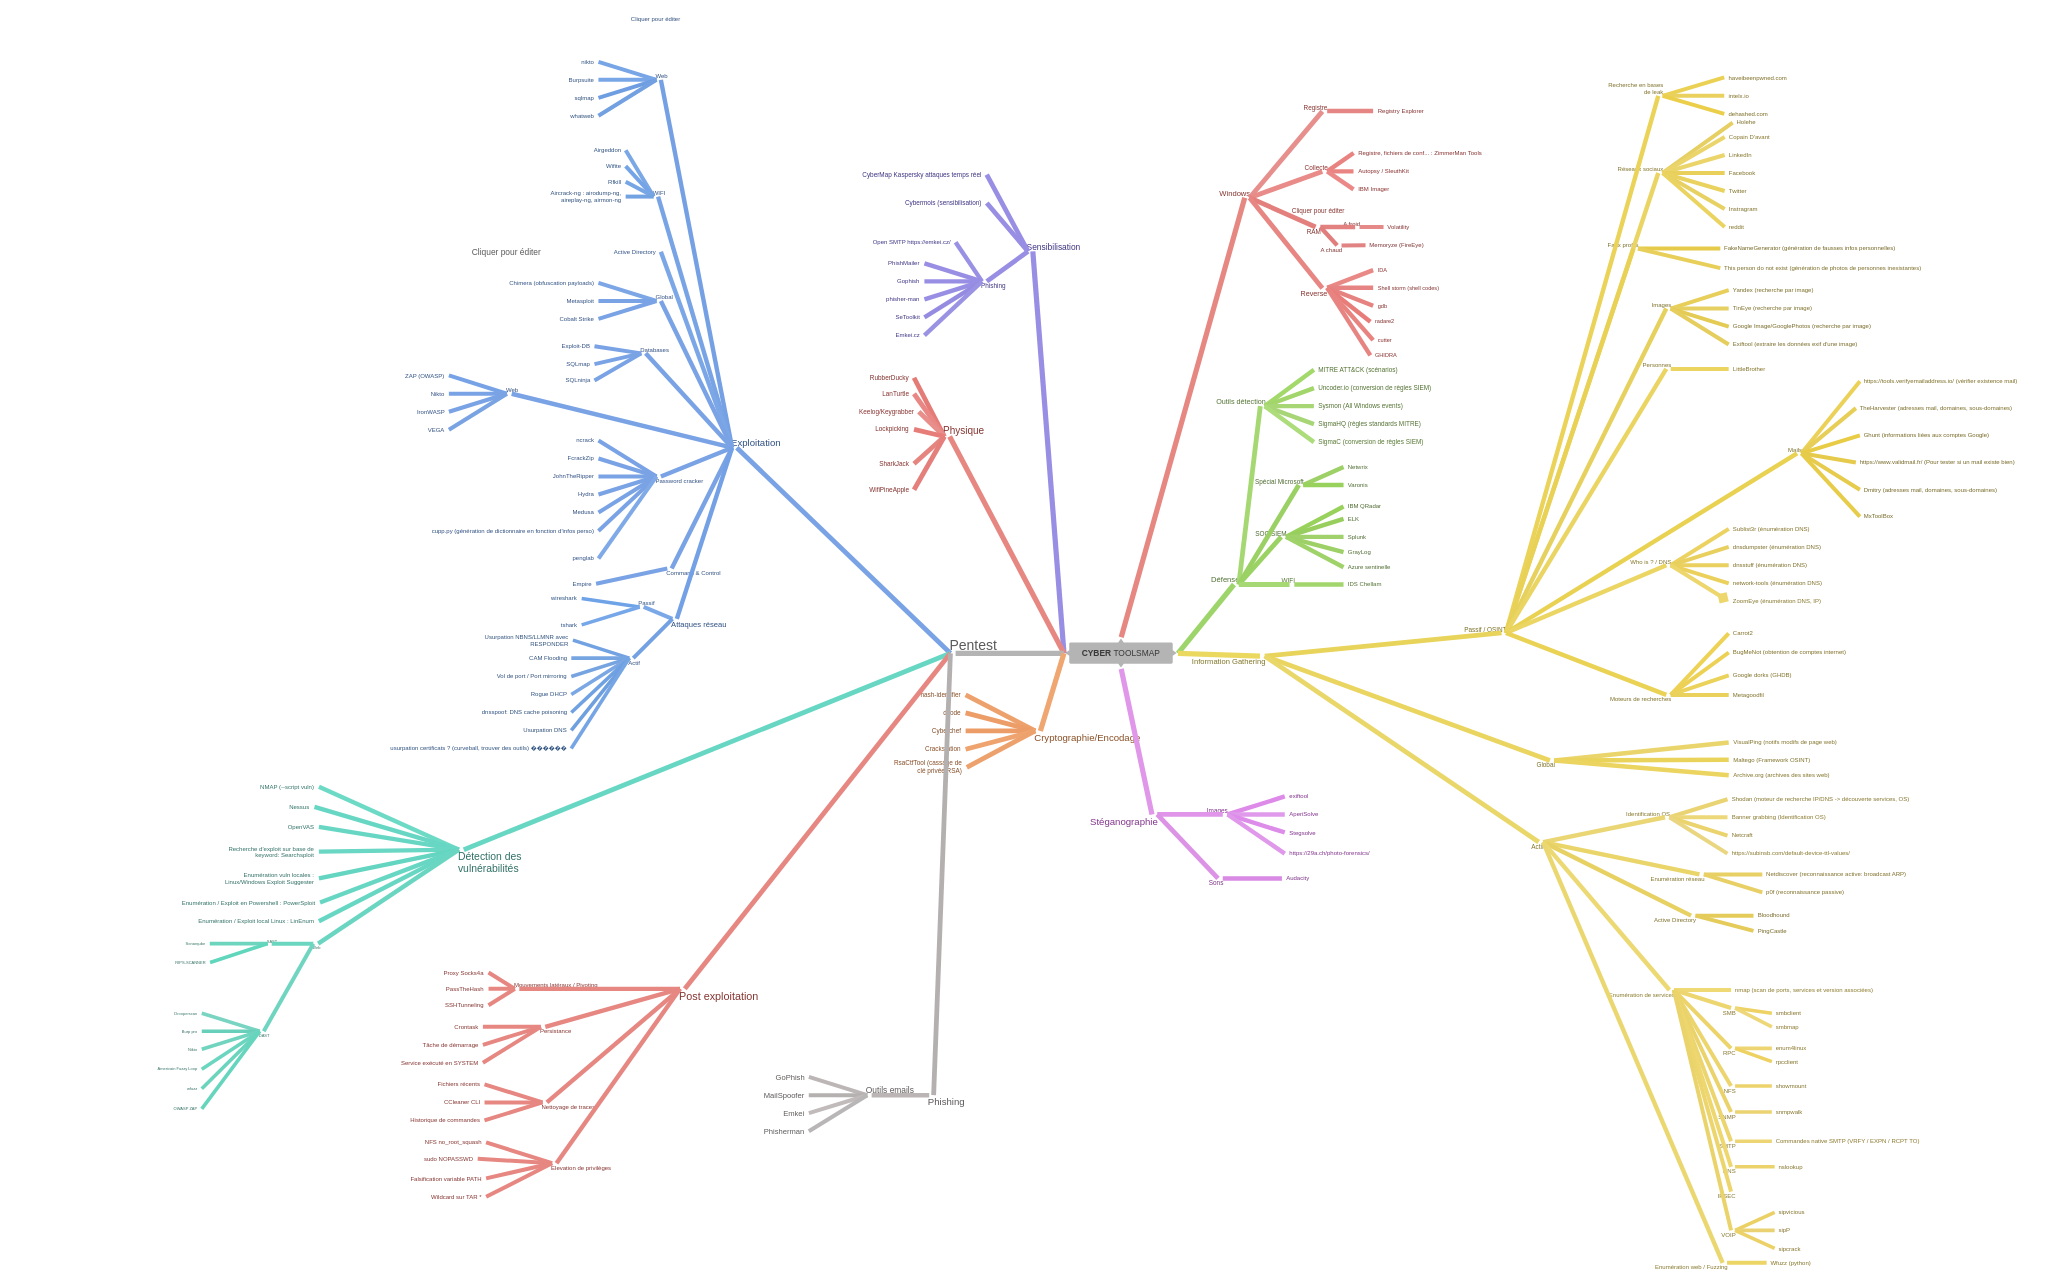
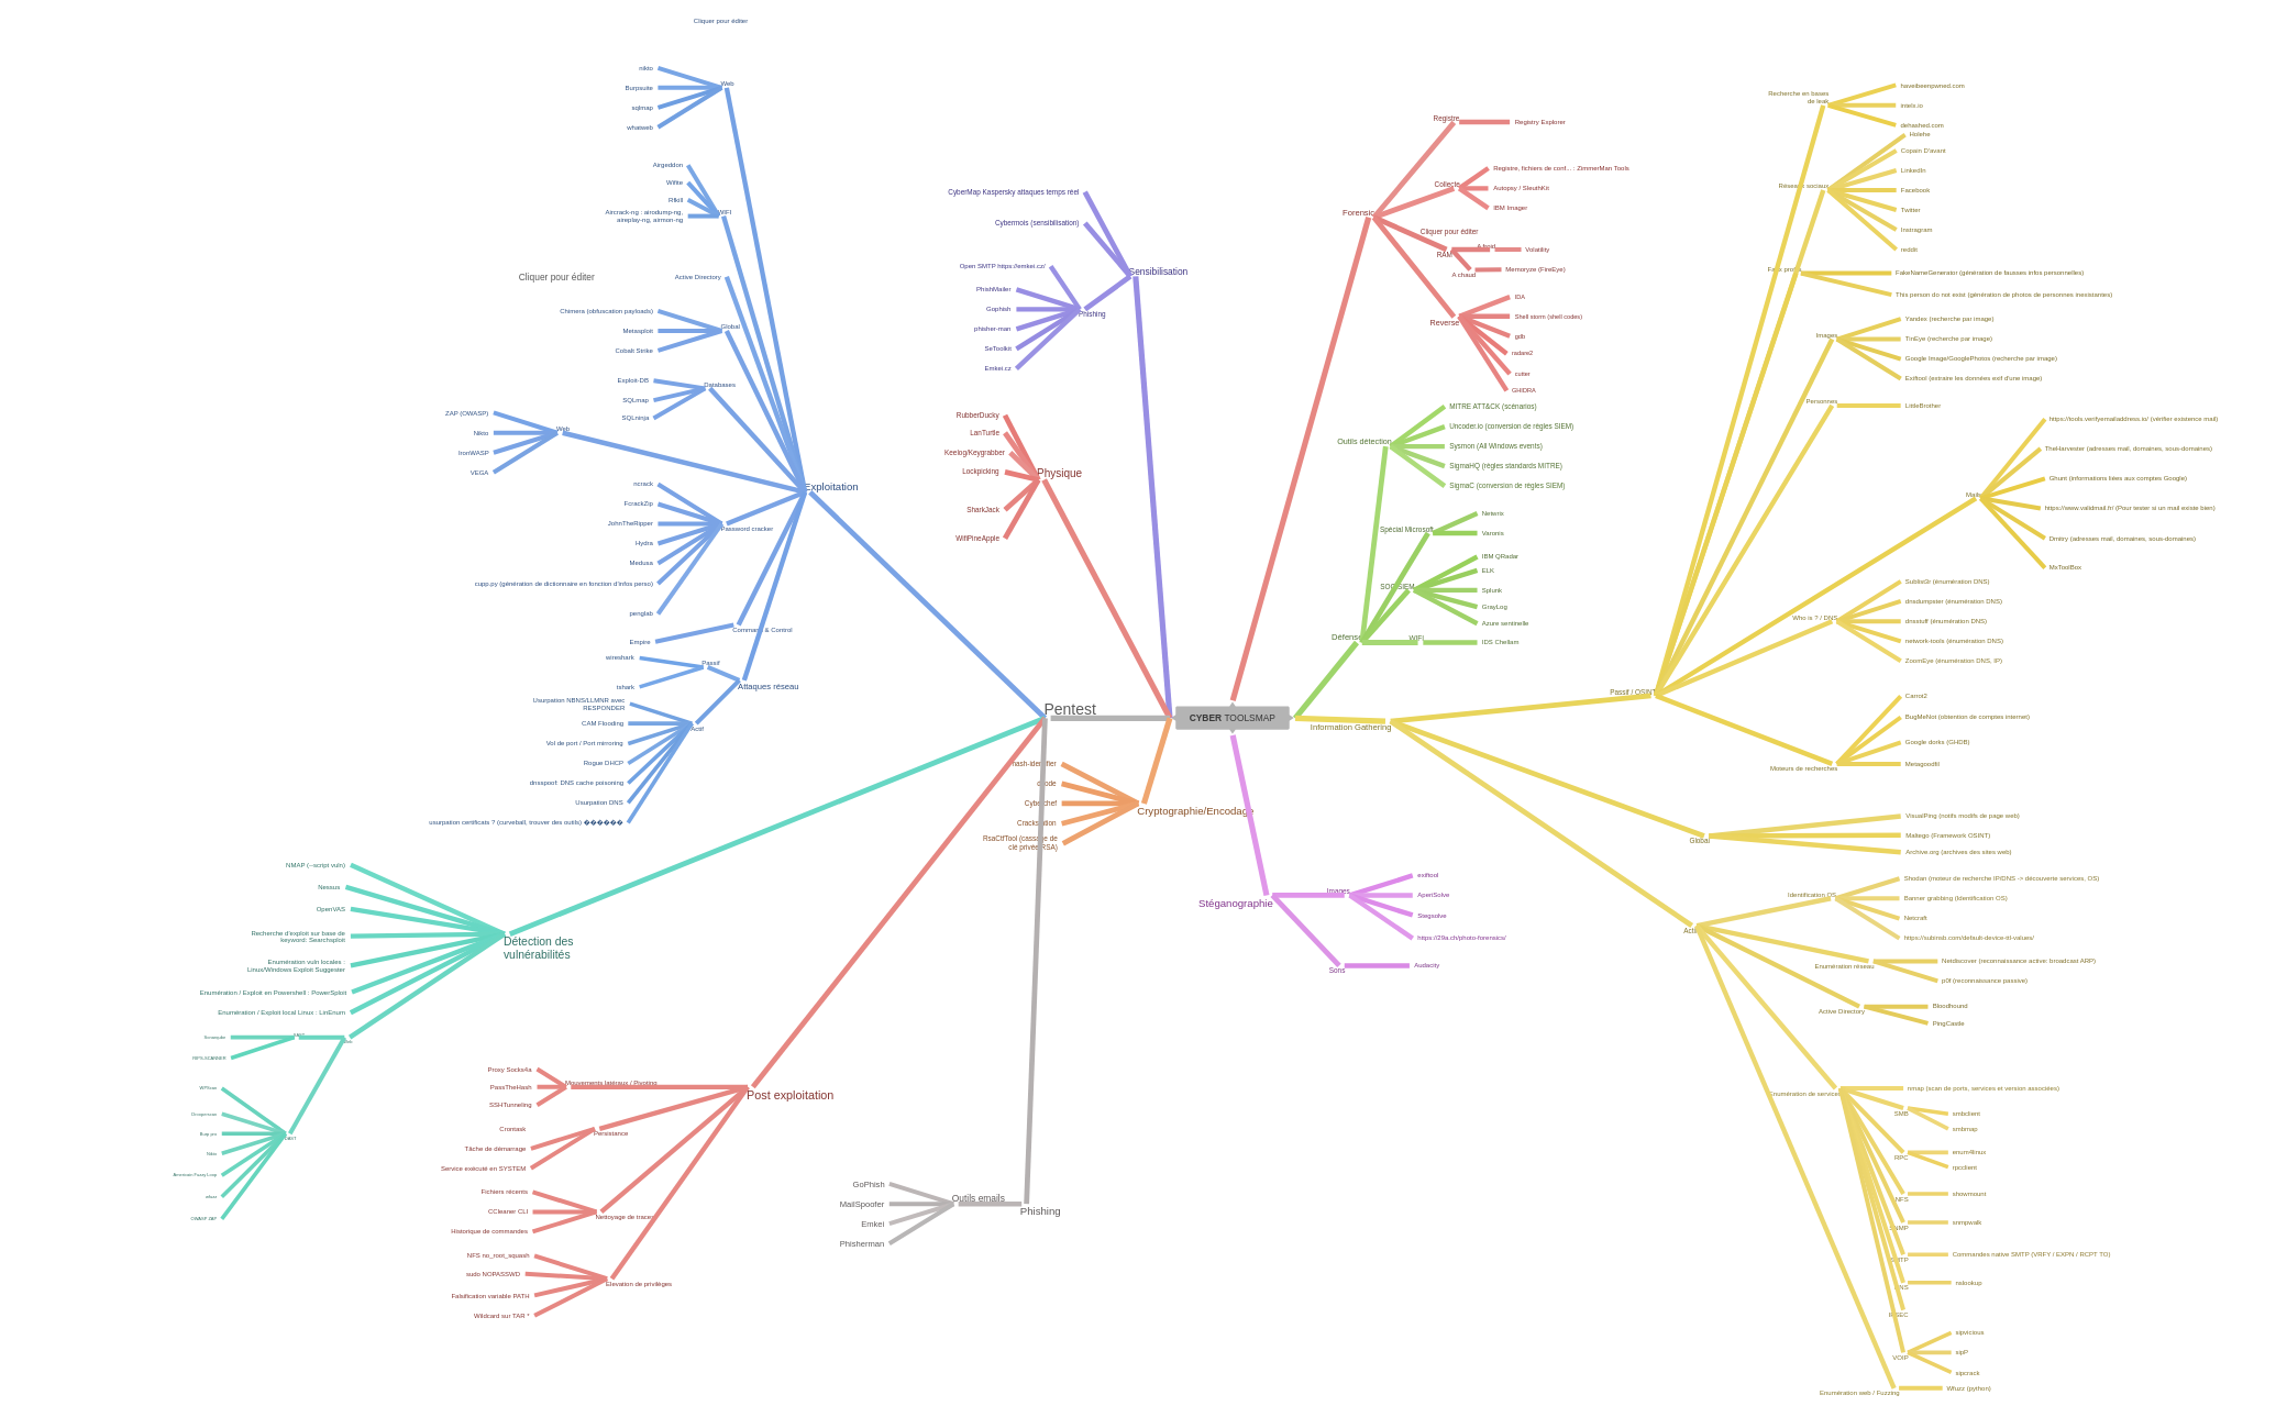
- <mxCell id="3" value="&lt;p style=&quot;align:right;margin-left:0;margin-right:0;margin-top:0px;margin-bottom:0px;text-indent:0;valign:bottom;direction:ltr;&quot;&gt;&lt;font style=&quot;font-size:19px;font-family:Arial;color:#843430;direction:ltr;letter-spacing:0px;line-height:21.59px;opacity:1&quot;&gt;Windows&lt;/font&gt;&lt;/p&gt;" style="verticalAlign=bottom;align=right;vsdxID=2;fillColor=none;gradientColor=none;shape=stencil(nZBRDoQgDERP03+WHsHFe5iISyOCQdT19kIaIxq//Jtp3zTpAFaTaUYNUkwx+F6v1EYD+AUpyRkdKCYFqACrzgf9C352LfuxyWRWg1/yhT/nRE5IsZWuZtCSK8CPeI0e/hF+jV7AJM4PO7KWCyr390bSiNtEtQM=);strokeColor=none;strokeWidth=3;spacingTop=-3;spacingBottom=-3;spacingLeft=-3;spacingRight=-3;labelBackgroundColor=none;rounded=0;html=1;whiteSpace=wrap;" parent="1" vertex="1"><mxGeometry x="3042" y="469" width="83" height="25" as="geometry" /></mxCell>
+ <mxCell id="3" value="&lt;p style=&quot;align:right;margin-left:0;margin-right:0;margin-top:0px;margin-bottom:0px;text-indent:0;valign:bottom;direction:ltr;&quot;&gt;&lt;font style=&quot;font-size:19px;font-family:Arial;color:#843430;direction:ltr;letter-spacing:0px;line-height:21.59px;opacity:1&quot;&gt;Forensic&lt;/font&gt;&lt;/p&gt;" style="verticalAlign=bottom;align=right;vsdxID=2;fillColor=none;gradientColor=none;shape=stencil(nZBRDoQgDERP03+WHsHFe5iISyOCQdT19kIaIxq//Jtp3zTpAFaTaUYNUkwx+F6v1EYD+AUpyRkdKCYFqACrzgf9C352LfuxyWRWg1/yhT/nRE5IsZWuZtCSK8CPeI0e/hF+jV7AJM4PO7KWCyr390bSiNtEtQM=);strokeColor=none;strokeWidth=3;spacingTop=-3;spacingBottom=-3;spacingLeft=-3;spacingRight=-3;labelBackgroundColor=none;rounded=0;html=1;whiteSpace=wrap;" parent="1" vertex="1"><mxGeometry x="3042" y="469" width="83" height="25" as="geometry" /></mxCell>
- <mxCell id="429" style="vsdxID=367;edgeStyle=none;startArrow=none;endArrow=diamond;startSize=9;endSize=9;strokeWidth=10;strokeColor=#edd66b;spacingTop=-3;spacingBottom=-3;spacingLeft=-3;spacingRight=-3;verticalAlign=middle;html=1;labelBackgroundColor=none;rounded=0;exitX=0.991;exitY=1.053;exitDx=0;exitDy=0;exitPerimeter=0;entryX=-0.024;entryY=0.526;entryDx=0;entryDy=0;entryPerimeter=0;" parent="1" source="180" target="185" edge="1"><mxGeometry relative="1" as="geometry"><Array as="points" /></mxGeometry></mxCell>
+ <mxCell id="429" style="vsdxID=367;edgeStyle=none;startArrow=none;endArrow=none;startSize=9;endSize=9;strokeWidth=10;strokeColor=#edd66b;spacingTop=-3;spacingBottom=-3;spacingLeft=-3;spacingRight=-3;verticalAlign=middle;html=1;labelBackgroundColor=none;rounded=0;exitX=0.991;exitY=1.053;exitDx=0;exitDy=0;exitPerimeter=0;entryX=-0.024;entryY=0.526;entryDx=0;entryDy=0;entryPerimeter=0;" parent="1" source="180" target="185" edge="1"><mxGeometry relative="1" as="geometry"><Array as="points" /></mxGeometry></mxCell>
+ <mxCell id="118" value="&lt;p style=&quot;align:right;margin-left:0;margin-right:0;margin-top:0px;margin-bottom:0px;text-indent:0;valign:middle;direction:ltr;&quot;&gt;&lt;font style=&quot;font-size:10px;font-family:Arial;color:#316d61;direction:ltr;letter-spacing:0px;line-height:11.289px;opacity:1&quot;&gt;WPScan&lt;/font&gt;&lt;/p&gt;" style="verticalAlign=middle;align=right;vsdxID=232;fillColor=none;gradientColor=none;shape=stencil(nZBRDoQgDERP03+WHsHFe5iISyOCQdT19kIaIxq//Jtp3zTpAFaTaUYNUkwx+F6v1EYD+AUpyRkdKCYFqACrzgf9C352LfuxyWRWg1/yhT/nRE5IsZWuZtCSK8CPeI0e/hF+jV7AJM4PO7KWCyr390bSiNtEtQM=);strokeColor=none;strokeWidth=3;spacingTop=-3;spacingBottom=-3;spacingLeft=-3;spacingRight=-3;labelBackgroundColor=none;rounded=0;html=1;whiteSpace=wrap;" parent="1" vertex="1"><mxGeometry x="436" y="2469" width="56" height="12" as="geometry" /></mxCell>
+ <mxCell id="362" style="vsdxID=233;edgeStyle=none;startArrow=none;endArrow=none;startSize=9;endSize=9;strokeWidth=9;strokeColor=#69d3bd;spacingTop=-3;spacingBottom=-3;spacingLeft=-3;spacingRight=-3;verticalAlign=middle;html=1;labelBackgroundColor=none;rounded=0;exitX=0.018;exitY=0;exitDx=0;exitDy=0;exitPerimeter=0;entryX=1.214;entryY=0.5;entryDx=0;entryDy=0;entryPerimeter=0;" parent="1" source="117" target="118" edge="1"><mxGeometry relative="1" as="geometry"><Array as="points" /></mxGeometry></mxCell>
- <mxCell id="375" style="vsdxID=259;edgeStyle=none;startArrow=none;endArrow=none;startSize=9;endSize=9;strokeWidth=10;strokeColor=#e68782;spacingTop=-3;spacingBottom=-3;spacingLeft=-3;spacingRight=-3;verticalAlign=middle;html=1;labelBackgroundColor=none;rounded=0;exitX=0.011;exitY=0;exitDx=0;exitDy=0;exitPerimeter=0;entryX=1.179;entryY=0.526;entryDx=0;entryDy=0;entryPerimeter=0;" parent="1" source="130" target="131" edge="1"><mxGeometry relative="1" as="geometry"><Array as="points" /></mxGeometry></mxCell>
